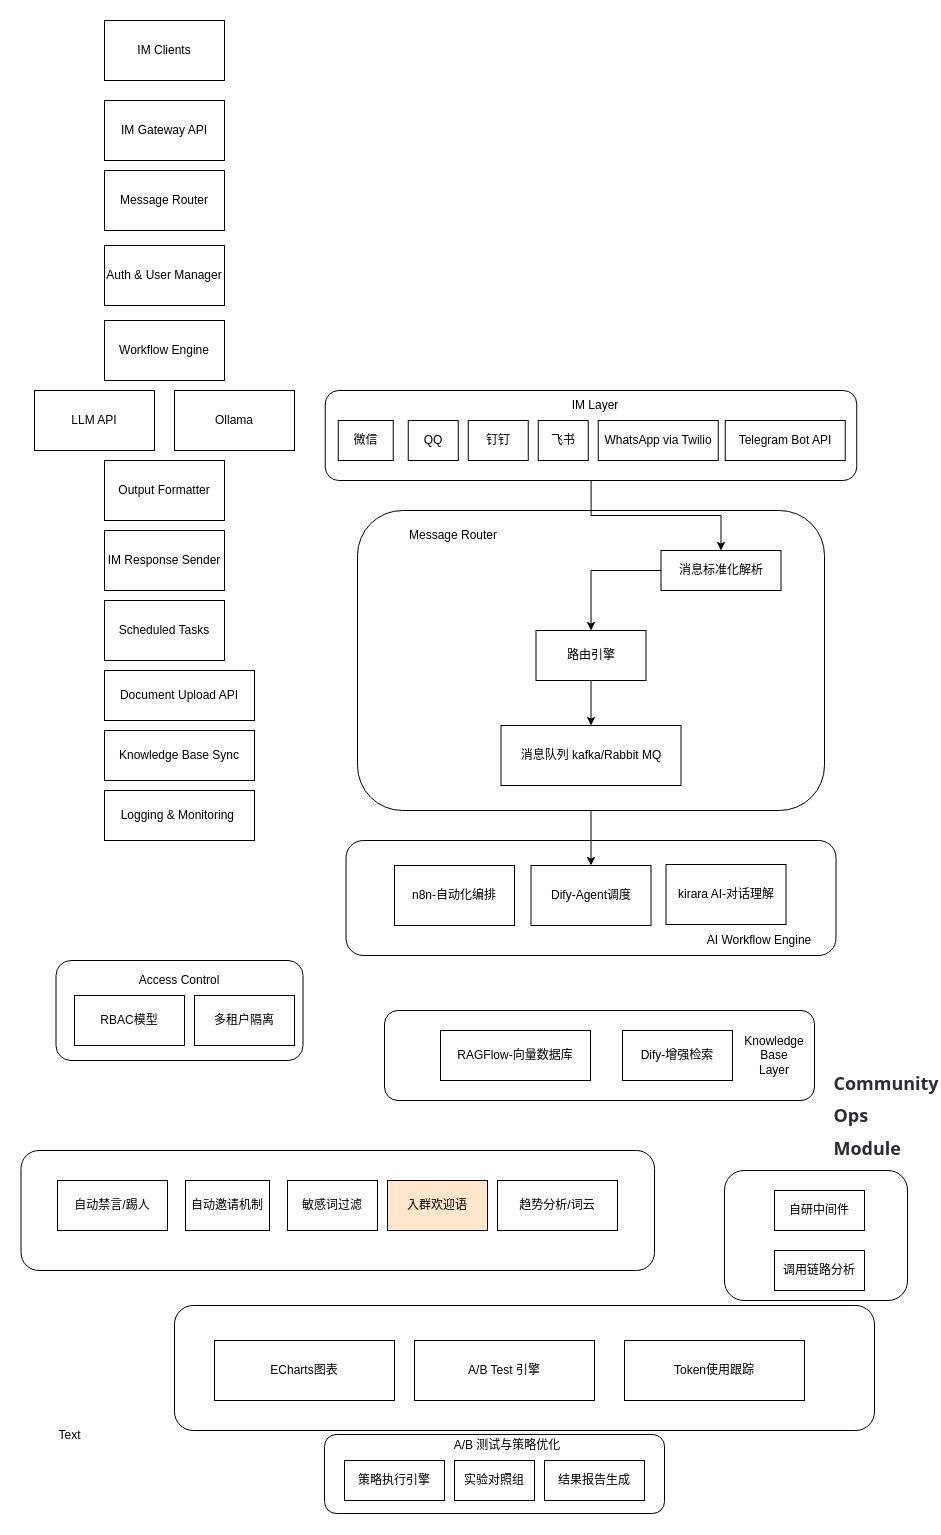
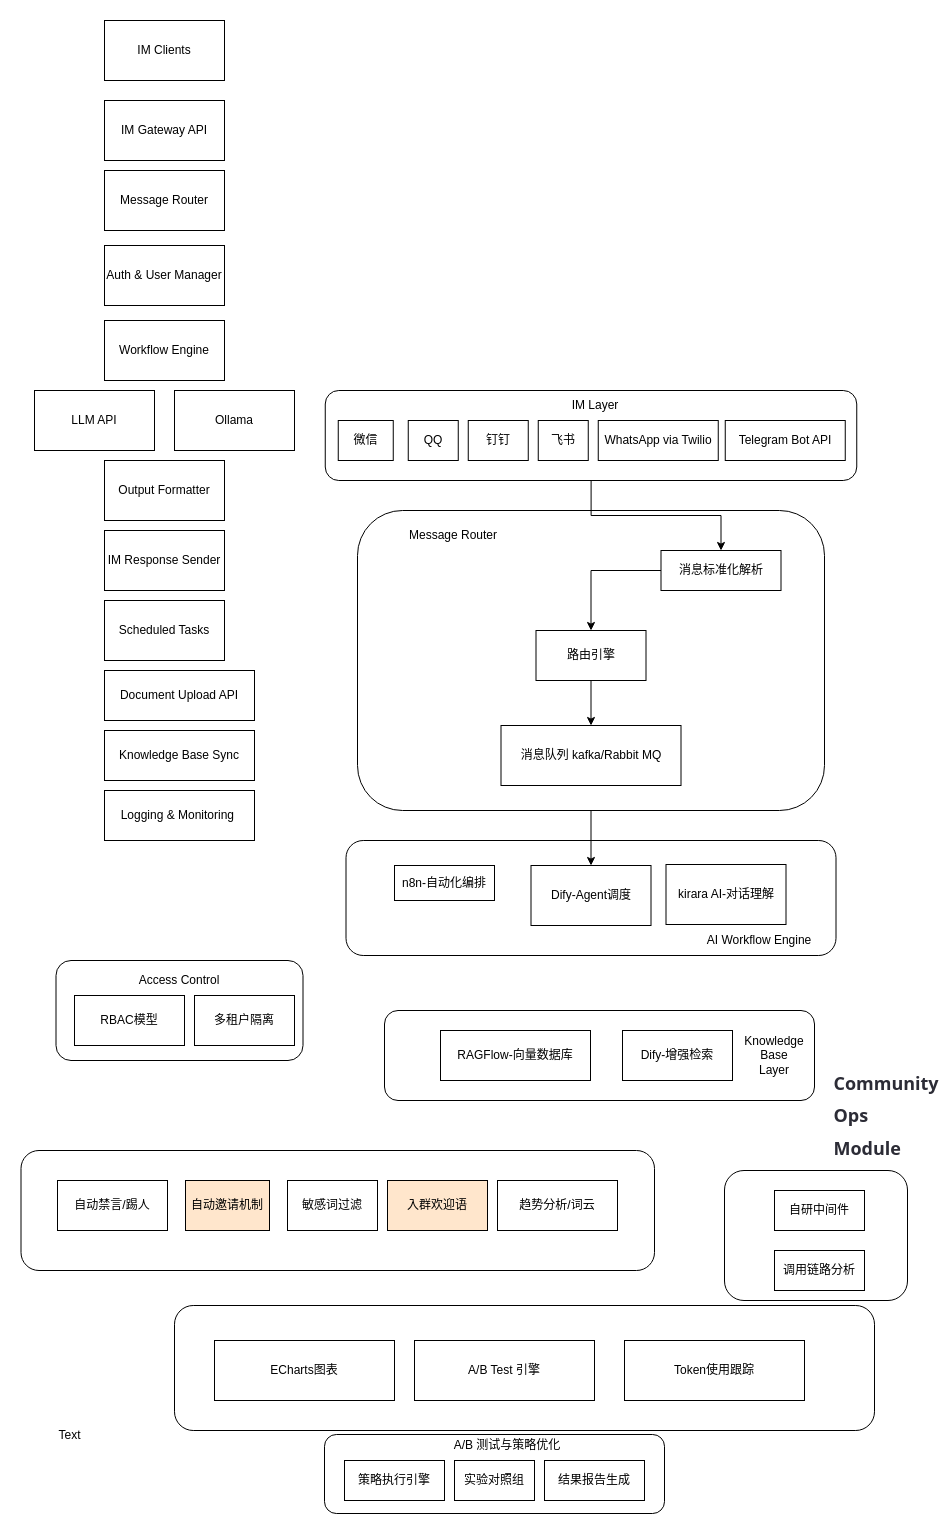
- <mxCell id="37" value="n8n-自动化编排" style="rounded=0;whiteSpace=wrap;html=1;" vertex="1" parent="1"><mxGeometry x="394" y="865" width="120" height="60" as="geometry" /></mxCell>
+ <mxCell id="37" value="n8n-自动化编排" style="rounded=0;whiteSpace=wrap;html=1;" vertex="1" parent="1"><mxGeometry x="394" y="865" width="100" height="35" as="geometry" /></mxCell>
- <mxCell id="45" value="自动邀请机制" style="rounded=0;whiteSpace=wrap;html=1;" vertex="1" parent="1"><mxGeometry x="185" y="1180" width="84" height="50" as="geometry" /></mxCell>
+ <mxCell id="45" value="自动邀请机制" style="rounded=0;whiteSpace=wrap;html=1;fillColor=#ffe6cc;" vertex="1" parent="1"><mxGeometry x="185" y="1180" width="84" height="50" as="geometry" /></mxCell>
